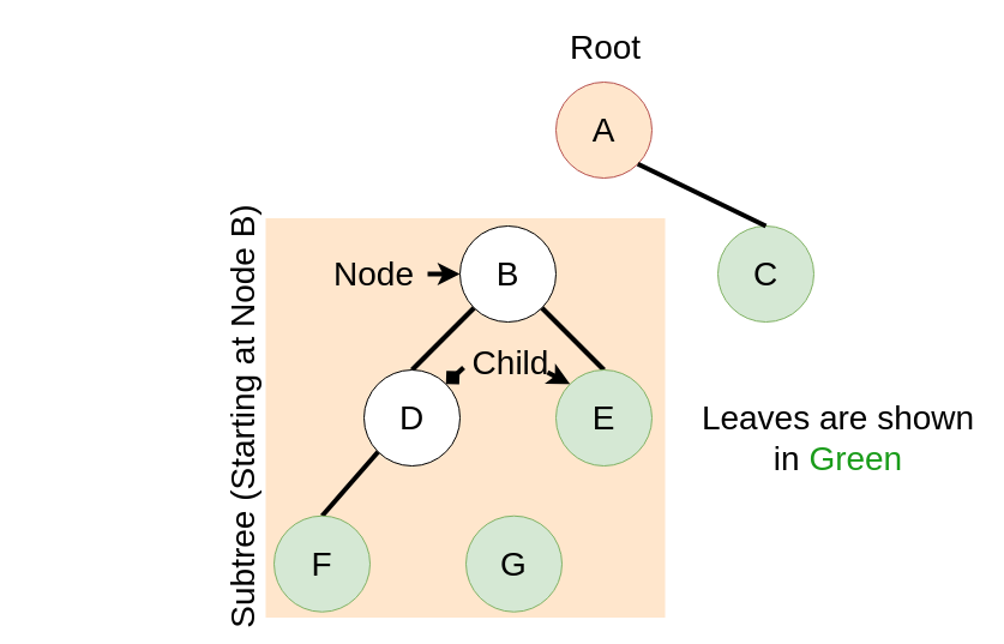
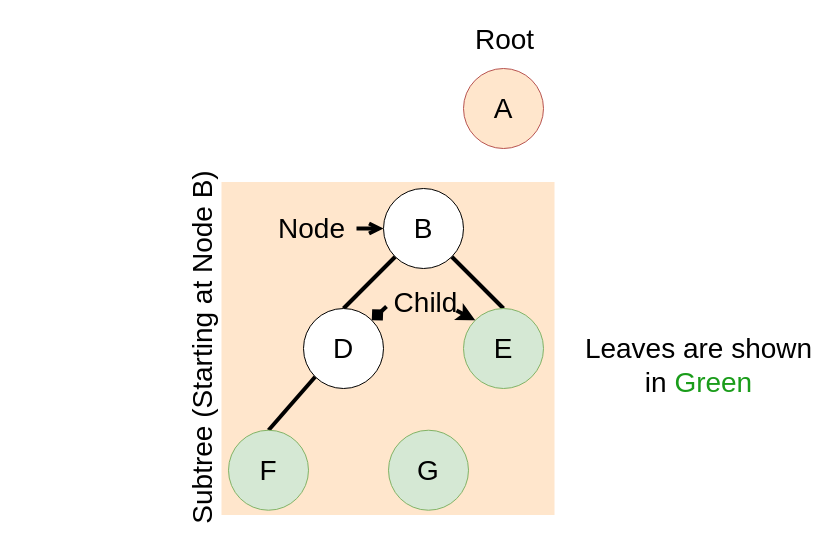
- <mxCell id="10" value="" style="endArrow=none;html=1;rounded=0;entryX=0.5;entryY=0;entryDx=0;entryDy=0;exitX=1;exitY=1;exitDx=0;exitDy=0;strokeWidth=4;" edge="1" parent="1" source="3" target="9"><mxGeometry width="50" height="50" relative="1" as="geometry"><mxPoint x="598" y="408" as="sourcePoint" /><mxPoint x="648" y="358" as="targetPoint" /><Array as="points" /></mxGeometry></mxCell>
- <mxCell id="16" value="" style="edgeStyle=orthogonalEdgeStyle;rounded=0;orthogonalLoop=1;jettySize=auto;html=1;fontSize=28;strokeWidth=4;" edge="1" parent="1" source="17" target="8"><mxGeometry relative="1" as="geometry" /></mxCell>
+ <mxCell id="16" value="" style="edgeStyle=orthogonalEdgeStyle;rounded=0;orthogonalLoop=1;jettySize=auto;html=1;fontSize=28;strokeWidth=4;endArrow=open;" edge="1" parent="1" source="17" target="8"><mxGeometry relative="1" as="geometry" /></mxCell>
- <mxCell id="9" value="&lt;font style=&quot;font-size: 28px&quot;&gt;C&lt;/font&gt;" style="ellipse;whiteSpace=wrap;html=1;aspect=fixed;fillColor=#d5e8d4;strokeColor=#82b366;" vertex="1" parent="1"><mxGeometry x="598" y="188" width="80" height="80" as="geometry" /></mxCell>
